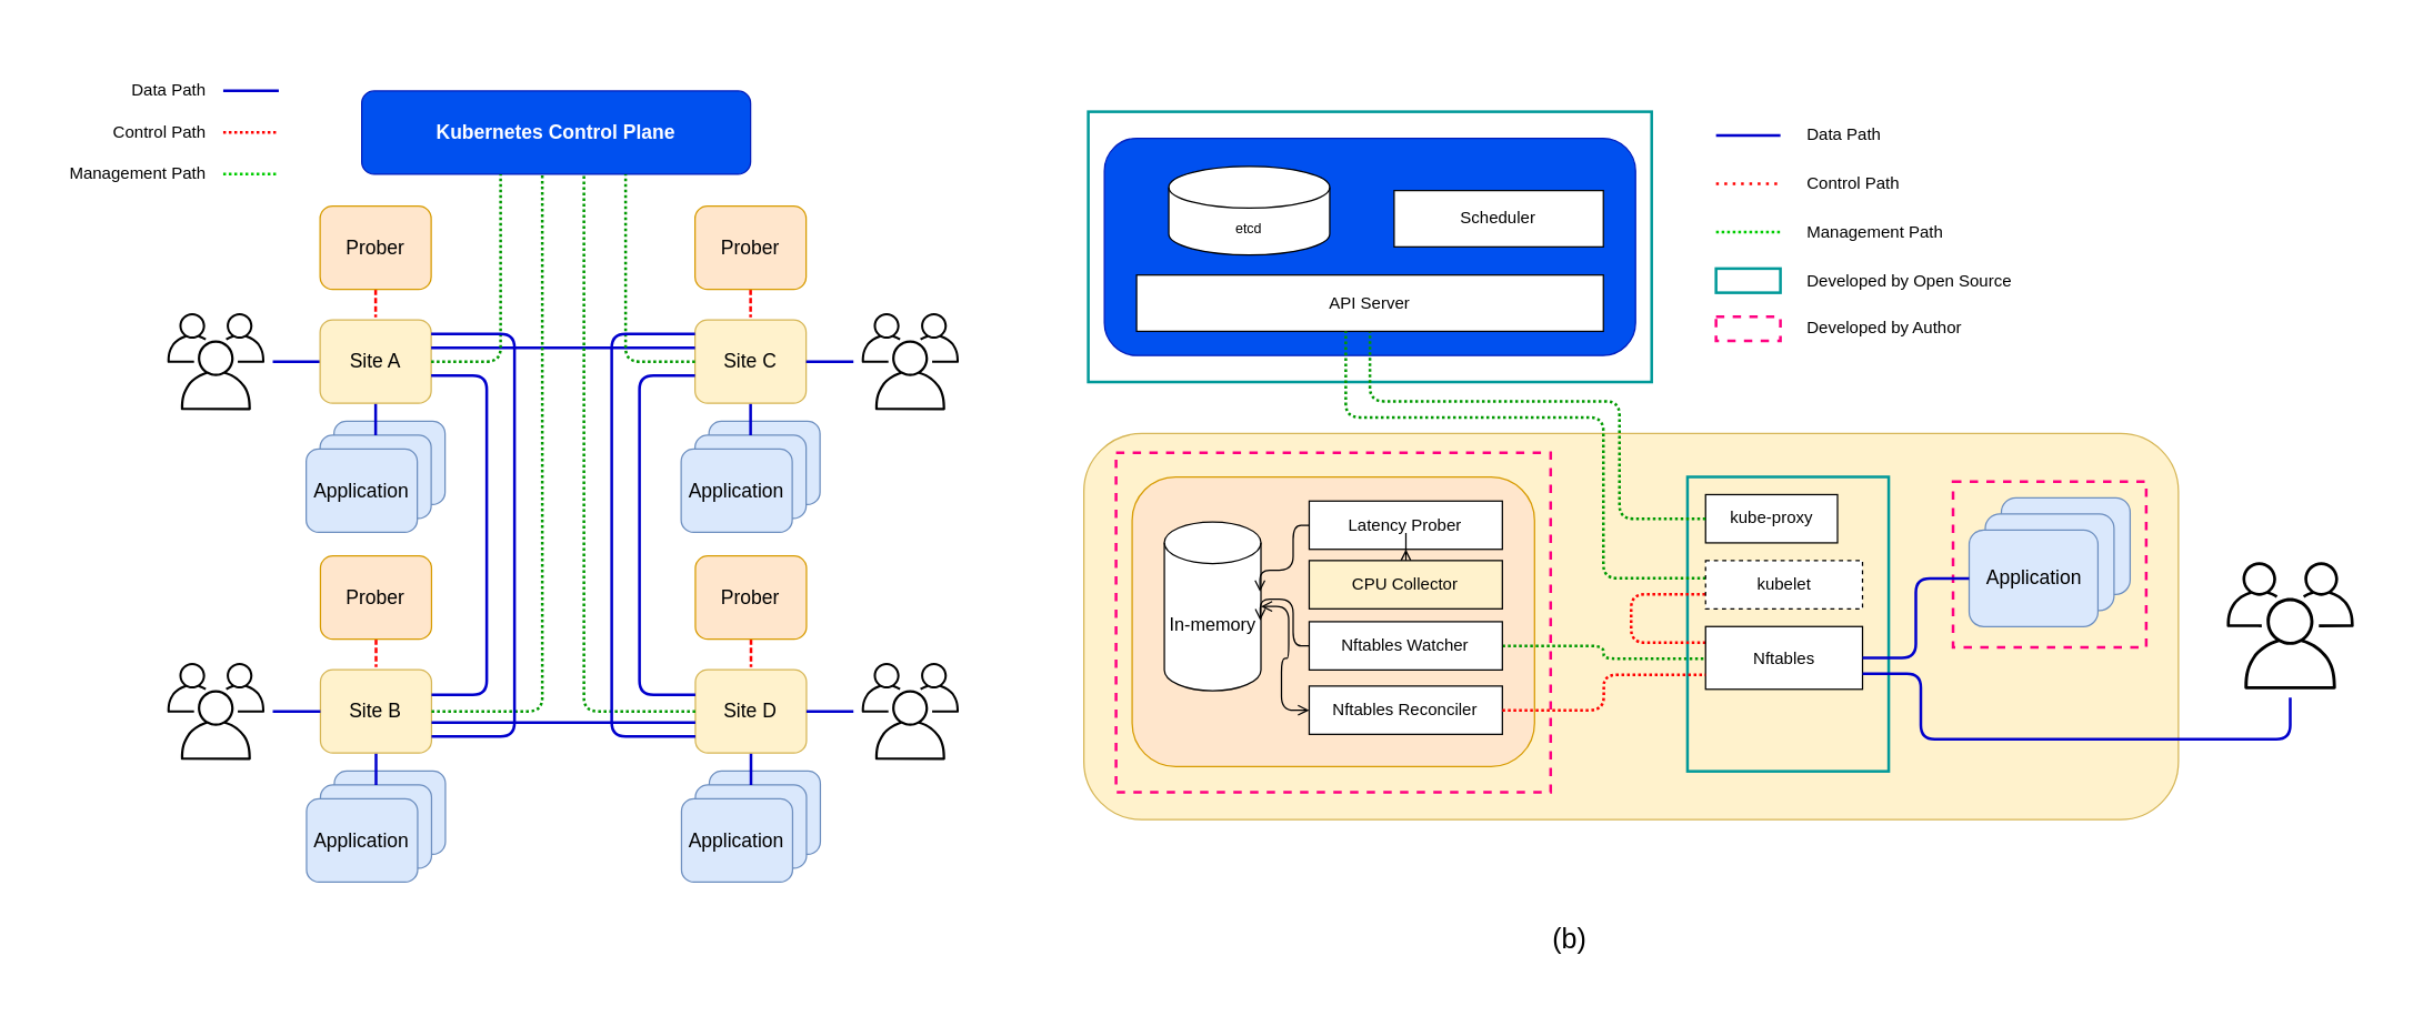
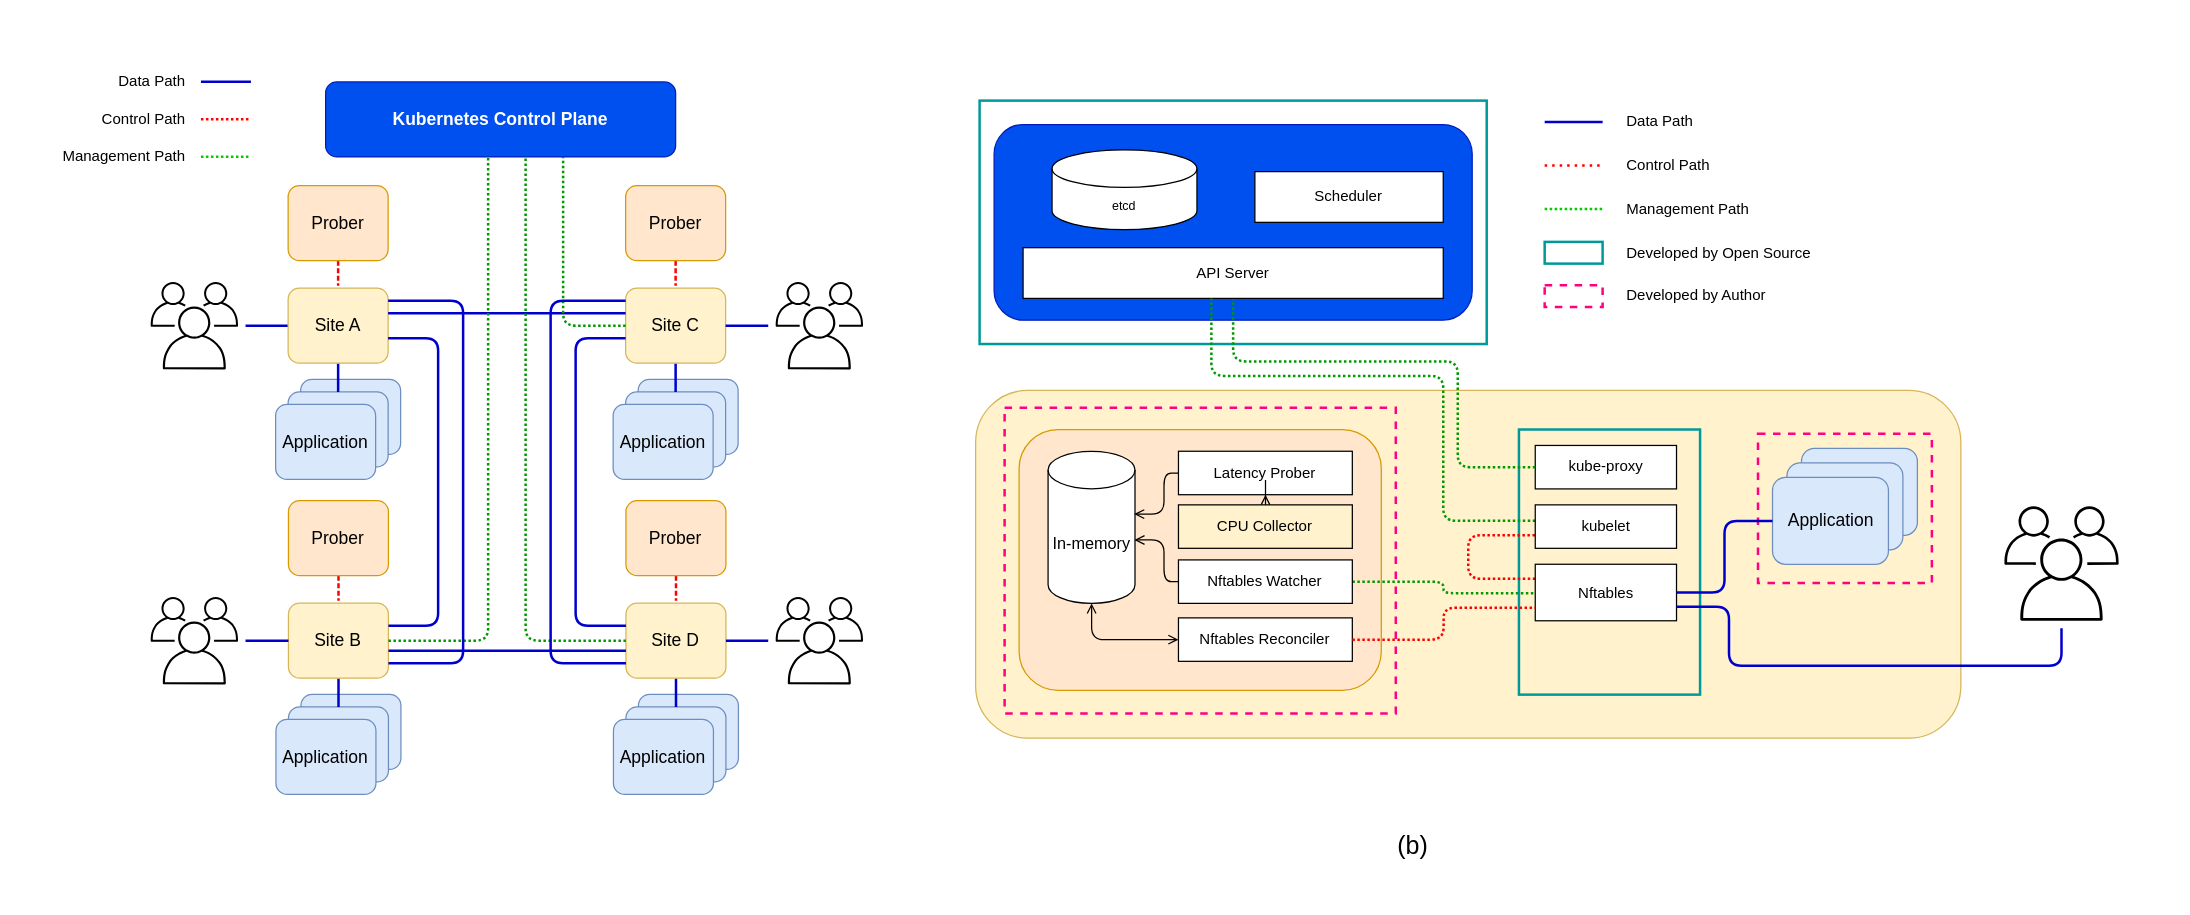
- <mxCell id="58" style="edgeStyle=orthogonalEdgeStyle;rounded=1;orthogonalLoop=1;jettySize=auto;html=1;endArrow=none;startFill=0;strokeWidth=2;strokeColor=#009900;dashed=1;curved=0;dashPattern=1 1;" parent="1" source="20" target="11" edge="1"><mxGeometry relative="1" as="geometry"><Array as="points"><mxPoint x="360" y="260" /></Array></mxGeometry></mxCell>
- <mxCell id="81" value="kube-proxy" style="rounded=0;whiteSpace=wrap;html=1;" parent="65" vertex="1"><mxGeometry x="467.702" y="275.864" width="95" height="34.773" as="geometry" /></mxCell>
+ <mxCell id="81" value="kube-proxy" style="rounded=0;whiteSpace=wrap;html=1;" parent="65" vertex="1"><mxGeometry x="467.702" y="275.864" width="113.012" height="34.773" as="geometry" /></mxCell>
- <mxCell id="101" value="kubelet" style="rounded=0;whiteSpace=wrap;html=1;dashed=1;" parent="65" vertex="1"><mxGeometry x="467.702" y="323.386" width="113.012" height="34.773" as="geometry" /></mxCell>
+ <mxCell id="101" value="kubelet" style="rounded=0;whiteSpace=wrap;html=1;" parent="65" vertex="1"><mxGeometry x="467.702" y="323.386" width="113.012" height="34.773" as="geometry" /></mxCell>
- <mxCell id="76" value="&lt;font&gt;In-memory&lt;/font&gt;" style="shape=cylinder3;whiteSpace=wrap;html=1;boundedLbl=1;backgroundOutline=1;size=15;textDirection=ltr;fontSize=13;" parent="65" vertex="1"><mxGeometry x="77.955" y="295.5" width="69.546" height="121.705" as="geometry" /></mxCell>
+ <mxCell id="76" value="&lt;font&gt;In-memory&lt;/font&gt;" style="shape=cylinder3;whiteSpace=wrap;html=1;boundedLbl=1;backgroundOutline=1;size=15;textDirection=ltr;fontSize=13;" parent="65" vertex="1"><mxGeometry x="77.955" y="280.5" width="69.546" height="121.705" as="geometry" /></mxCell>
